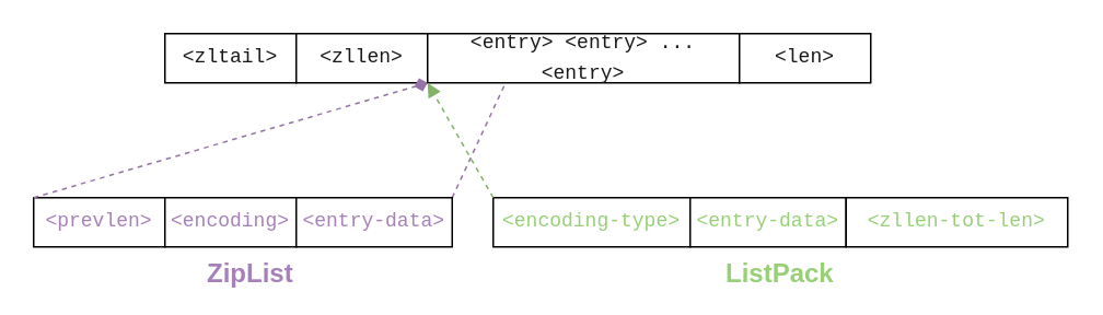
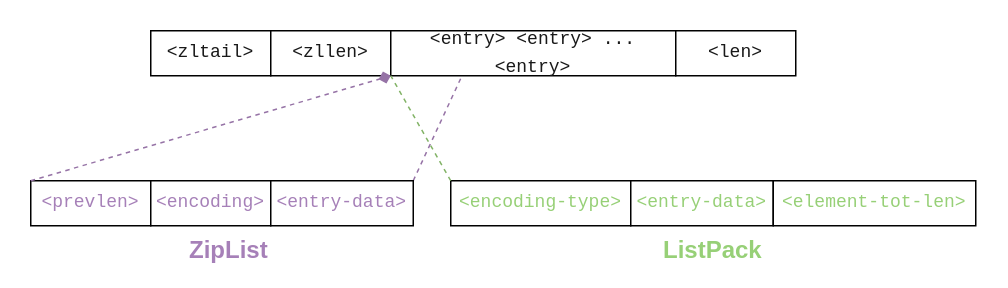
- <mxCell id="21" value="" style="endArrow=block;html=1;rounded=0;entryX=0;entryY=1;entryDx=0;entryDy=0;exitX=0;exitY=0;exitDx=0;exitDy=0;dashed=1;fillColor=#d5e8d4;strokeColor=#82b366;" edge="1" parent="1" source="17" target="5"><mxGeometry width="50" height="50" relative="1" as="geometry"><mxPoint x="600" y="150" as="sourcePoint" /><mxPoint x="350" y="80" as="targetPoint" /></mxGeometry></mxCell>
+ <mxCell id="21" value="" style="endArrow=none;html=1;rounded=0;entryX=0;entryY=1;entryDx=0;entryDy=0;exitX=0;exitY=0;exitDx=0;exitDy=0;dashed=1;fillColor=#d5e8d4;strokeColor=#82b366;" edge="1" parent="1" source="17" target="5"><mxGeometry width="50" height="50" relative="1" as="geometry"><mxPoint x="600" y="150" as="sourcePoint" /><mxPoint x="350" y="80" as="targetPoint" /></mxGeometry></mxCell>
- <mxCell id="19" value="&lt;div style=&quot;font-family: Consolas, &amp;quot;Courier New&amp;quot;, monospace; line-height: 19px;&quot;&gt;&lt;font color=&quot;#97d077&quot; style=&quot;background-color: rgb(255, 255, 255); font-size: 12px;&quot;&gt;&amp;lt;zllen-tot-len&amp;gt;&lt;/font&gt;&lt;/div&gt;" style="rounded=0;whiteSpace=wrap;html=1;fontColor=#191919;" vertex="1" parent="16"><mxGeometry x="215" width="135" height="30" as="geometry" /></mxCell>
+ <mxCell id="19" value="&lt;div style=&quot;font-family: Consolas, &amp;quot;Courier New&amp;quot;, monospace; line-height: 19px;&quot;&gt;&lt;font color=&quot;#97d077&quot; style=&quot;background-color: rgb(255, 255, 255); font-size: 12px;&quot;&gt;&amp;lt;element-tot-len&amp;gt;&lt;/font&gt;&lt;/div&gt;" style="rounded=0;whiteSpace=wrap;html=1;fontColor=#191919;" vertex="1" parent="16"><mxGeometry x="215" width="135" height="30" as="geometry" /></mxCell>
